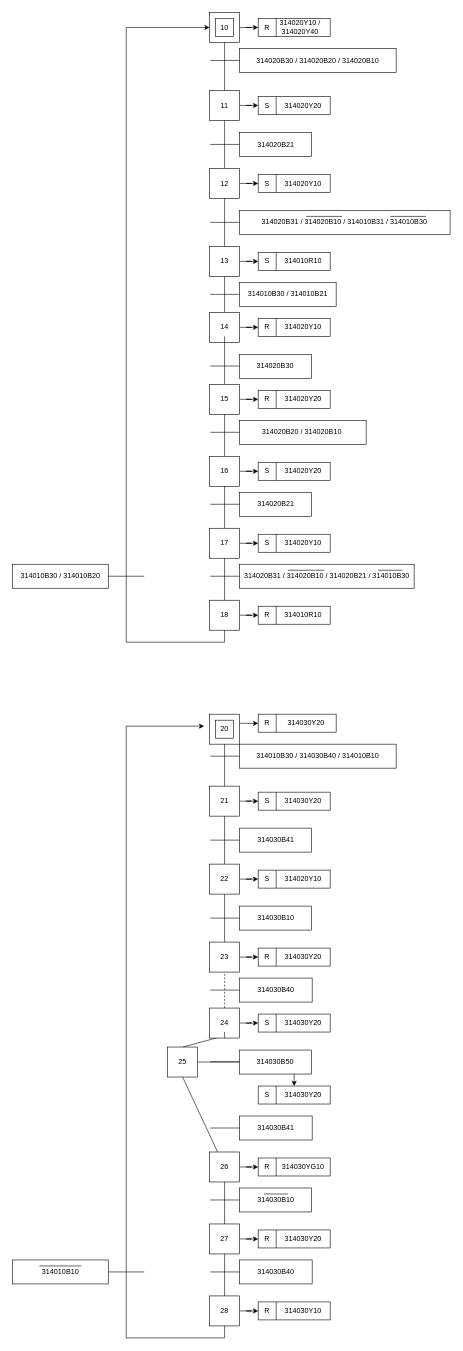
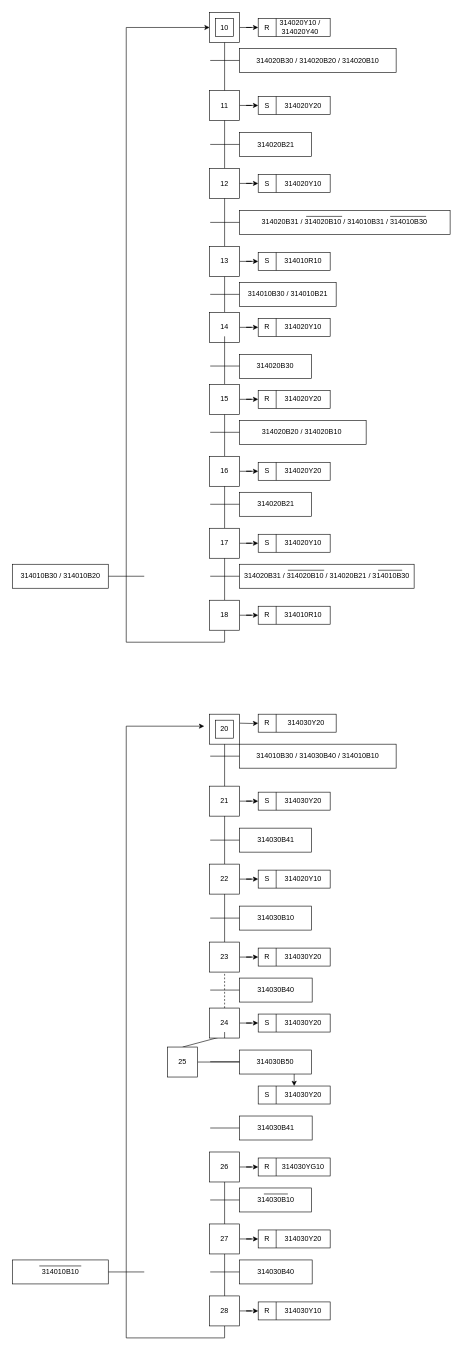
- <mxCell id="108" value="" style="endArrow=none;html=1;entryX=0.5;entryY=1;entryDx=0;entryDy=0;" edge="1" parent="1" source="114" target="112"><mxGeometry width="50" height="50" relative="1" as="geometry"><mxPoint x="374" y="2010" as="sourcePoint" /><mxPoint x="374" y="1930" as="targetPoint" /></mxGeometry></mxCell>
